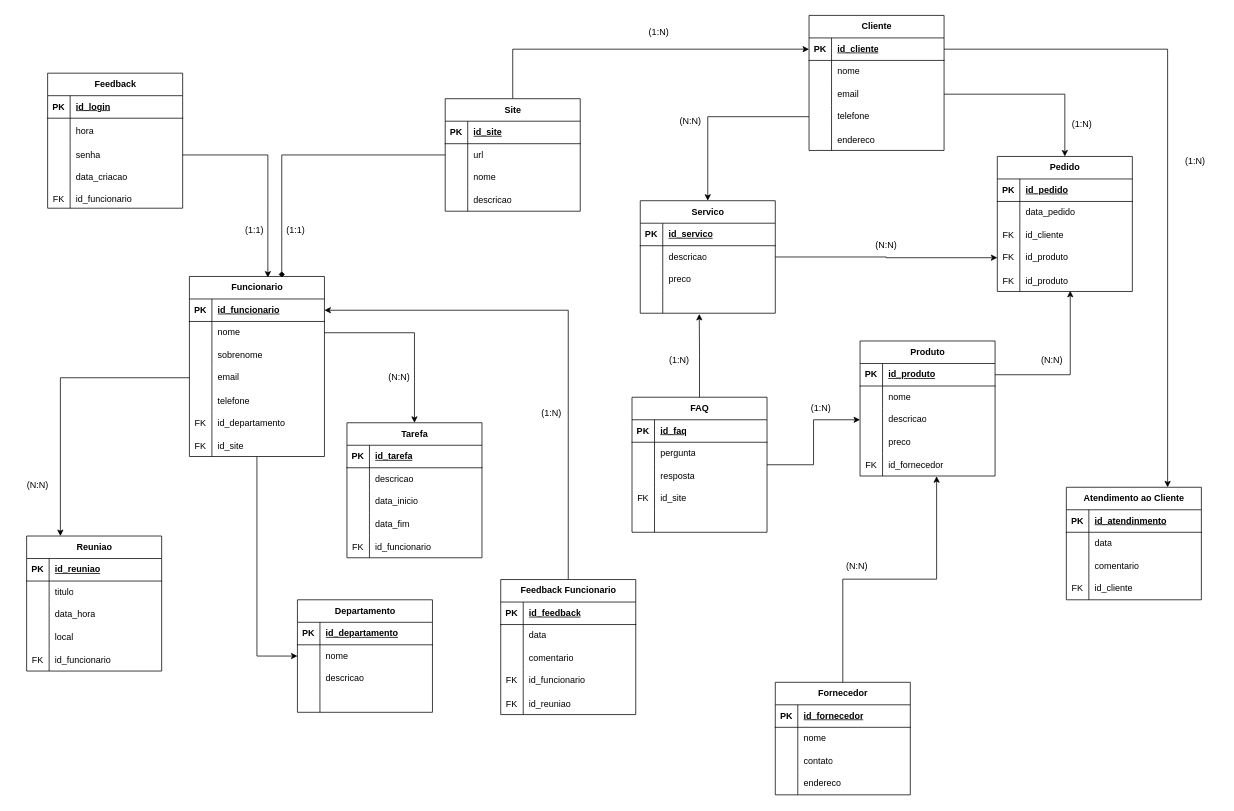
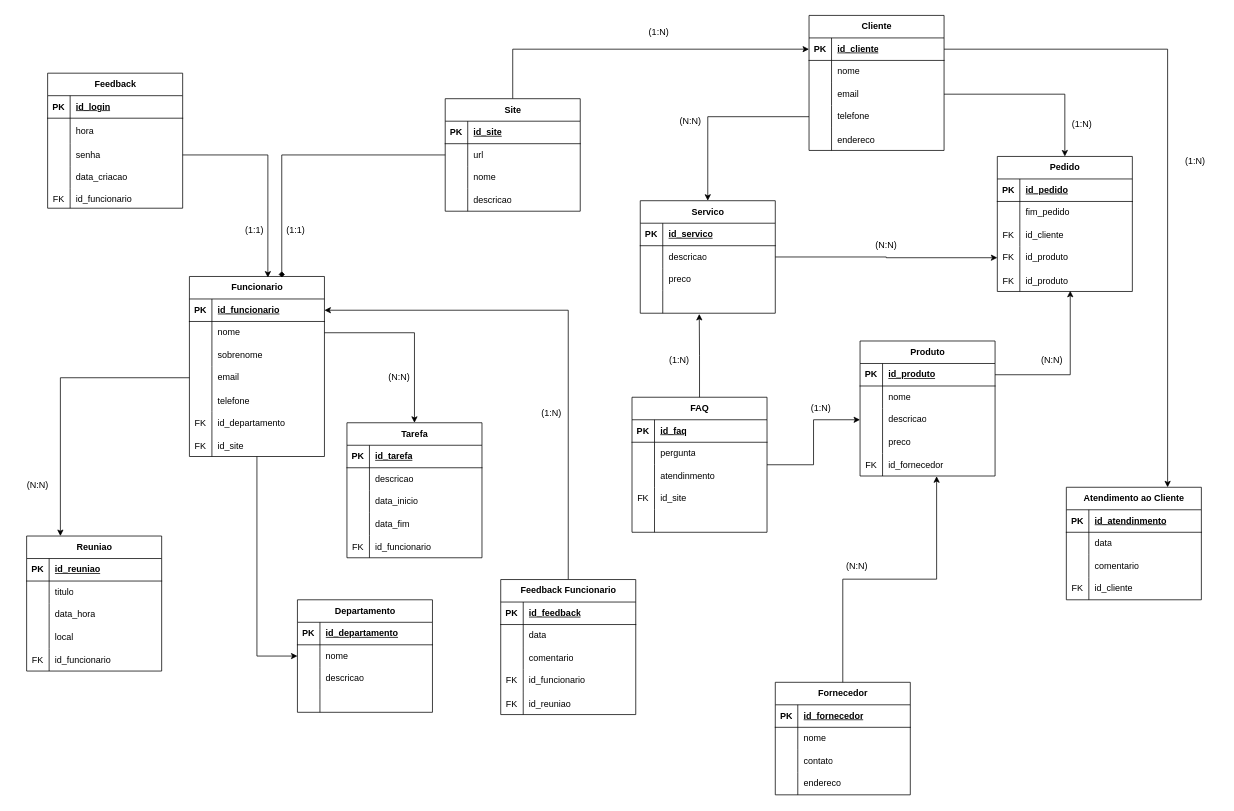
- <mxCell id="152" value="data_pedido" style="shape=partialRectangle;connectable=0;fillColor=none;top=0;left=0;bottom=0;right=0;align=left;spacingLeft=6;overflow=hidden;whiteSpace=wrap;html=1;" vertex="1" parent="150"><mxGeometry x="30" width="150" height="30" as="geometry"><mxRectangle width="150" height="30" as="alternateBounds" /></mxGeometry></mxCell>
+ <mxCell id="152" value="fim_pedido" style="shape=partialRectangle;connectable=0;fillColor=none;top=0;left=0;bottom=0;right=0;align=left;spacingLeft=6;overflow=hidden;whiteSpace=wrap;html=1;" vertex="1" parent="150"><mxGeometry x="30" width="150" height="30" as="geometry"><mxRectangle width="150" height="30" as="alternateBounds" /></mxGeometry></mxCell>
- <mxCell id="214" value="resposta" style="shape=partialRectangle;connectable=0;fillColor=none;top=0;left=0;bottom=0;right=0;align=left;spacingLeft=6;overflow=hidden;whiteSpace=wrap;html=1;" vertex="1" parent="212"><mxGeometry x="30" width="150" height="30" as="geometry"><mxRectangle width="150" height="30" as="alternateBounds" /></mxGeometry></mxCell>
+ <mxCell id="214" value="atendinmento" style="shape=partialRectangle;connectable=0;fillColor=none;top=0;left=0;bottom=0;right=0;align=left;spacingLeft=6;overflow=hidden;whiteSpace=wrap;html=1;" vertex="1" parent="212"><mxGeometry x="30" width="150" height="30" as="geometry"><mxRectangle width="150" height="30" as="alternateBounds" /></mxGeometry></mxCell>
